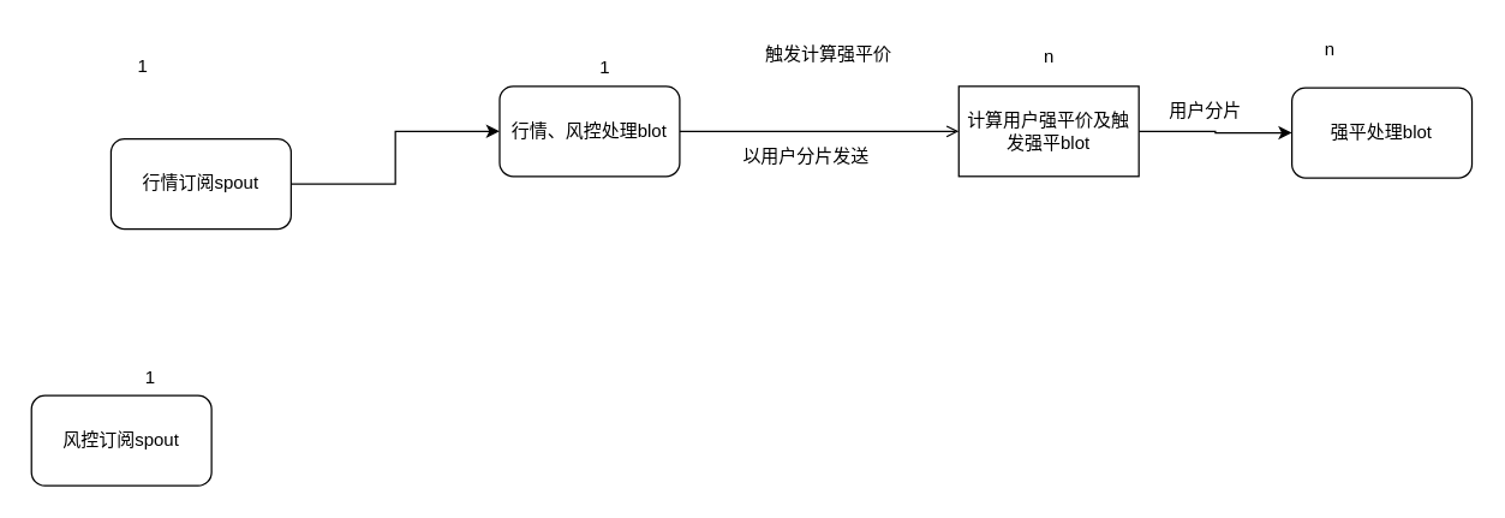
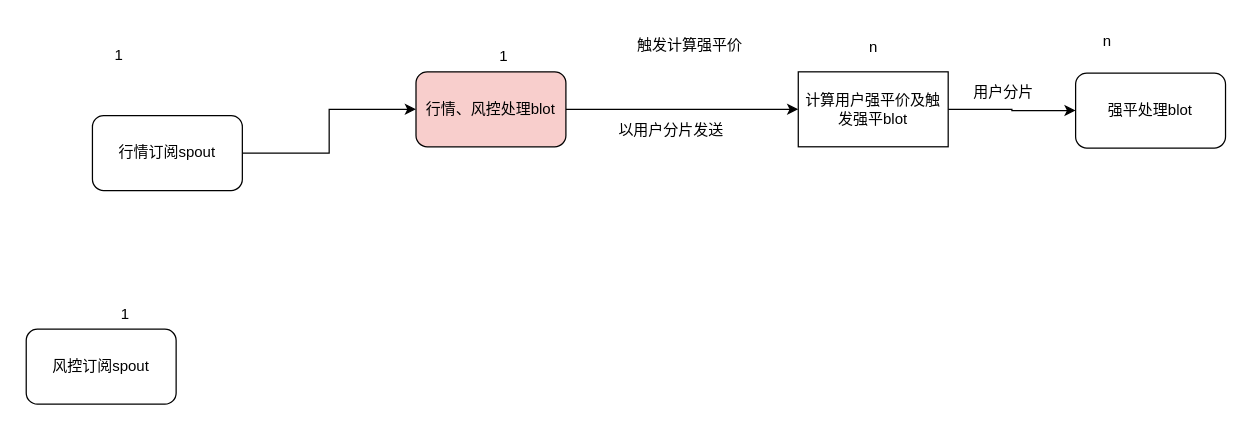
- <mxCell id="6" value="行情、风控处理blot" style="whiteSpace=wrap;html=1;rounded=1;" vertex="1" parent="1"><mxGeometry x="332" y="57" width="120" height="60" as="geometry" /></mxCell>
+ <mxCell id="6" value="行情、风控处理blot" style="whiteSpace=wrap;html=1;rounded=1;fillColor=#f8cecc;" vertex="1" parent="1"><mxGeometry x="332" y="57" width="120" height="60" as="geometry" /></mxCell>
- <mxCell id="5" value="" style="edgeStyle=orthogonalEdgeStyle;rounded=0;orthogonalLoop=1;jettySize=auto;html=1;endArrow=open;" edge="1" parent="1" source="6" target="8"><mxGeometry relative="1" as="geometry" /></mxCell>
+ <mxCell id="5" value="" style="edgeStyle=orthogonalEdgeStyle;rounded=0;orthogonalLoop=1;jettySize=auto;html=1;" edge="1" parent="1" source="6" target="8"><mxGeometry relative="1" as="geometry" /></mxCell>
